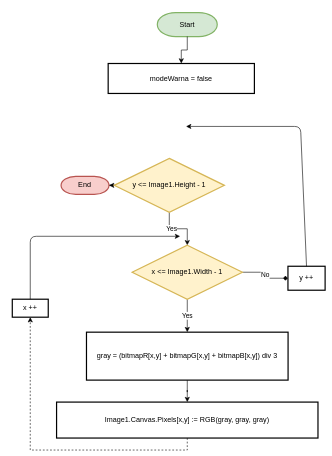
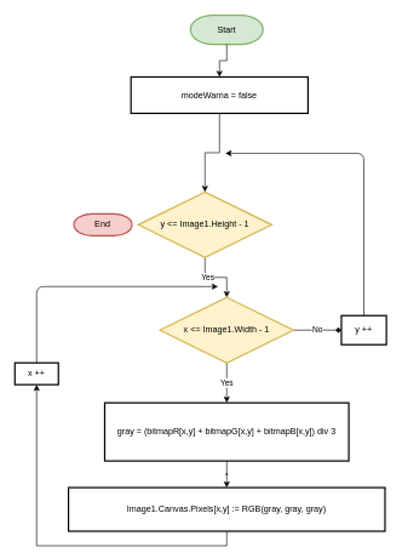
+ <mxCell id="4" value="" style="edgeStyle=orthogonalEdgeStyle;rounded=0;orthogonalLoop=1;jettySize=auto;html=1;entryX=0.5;entryY=0;entryDx=0;entryDy=0;" edge="1" parent="1" source="5" target="8"><mxGeometry relative="1" as="geometry"><mxPoint x="303.39" y="255" as="targetPoint" /></mxGeometry></mxCell>
- <mxCell id="7" value="" style="edgeStyle=orthogonalEdgeStyle;rounded=0;orthogonalLoop=1;jettySize=auto;html=1;" edge="1" parent="1" source="8" target="20"><mxGeometry relative="1" as="geometry" /></mxCell>
- <mxCell id="16" value="y ++" style="whiteSpace=wrap;html=1;strokeWidth=2;" vertex="1" parent="1"><mxGeometry x="480" y="443.33" width="62" height="40" as="geometry" /></mxCell>
+ <mxCell id="16" value="y ++" style="whiteSpace=wrap;html=1;strokeWidth=2;" vertex="1" parent="1"><mxGeometry x="470" y="433.33" width="62" height="40" as="geometry" /></mxCell>
- <mxCell id="14" style="edgeStyle=orthogonalEdgeStyle;rounded=0;orthogonalLoop=1;jettySize=auto;html=1;exitX=0.5;exitY=1;exitDx=0;exitDy=0;entryX=0.5;entryY=1;entryDx=0;entryDy=0;dashed=1;" edge="1" parent="1" source="15" target="18"><mxGeometry relative="1" as="geometry" /></mxCell>
+ <mxCell id="14" style="edgeStyle=orthogonalEdgeStyle;rounded=0;orthogonalLoop=1;jettySize=auto;html=1;exitX=0.5;exitY=1;exitDx=0;exitDy=0;entryX=0.5;entryY=1;entryDx=0;entryDy=0;" edge="1" parent="1" source="15" target="18"><mxGeometry relative="1" as="geometry" /></mxCell>
